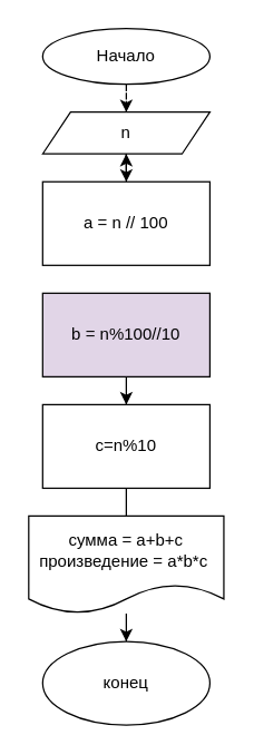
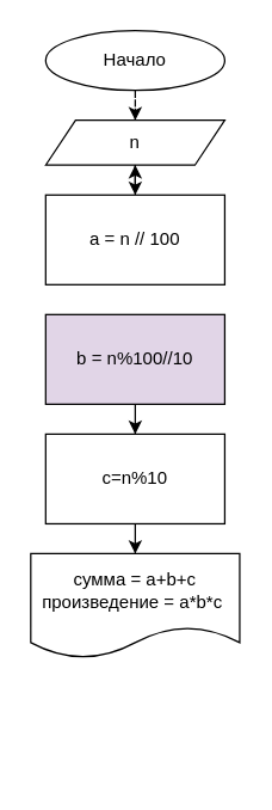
- <mxCell id="10" value="" style="edgeStyle=orthogonalEdgeStyle;rounded=0;orthogonalLoop=1;jettySize=auto;html=1;endArrow=none;" edge="1" parent="1" source="11" target="13"><mxGeometry relative="1" as="geometry" /></mxCell>
+ <mxCell id="10" value="" style="edgeStyle=orthogonalEdgeStyle;rounded=0;orthogonalLoop=1;jettySize=auto;html=1;" edge="1" parent="1" source="11" target="13"><mxGeometry relative="1" as="geometry" /></mxCell>
- <mxCell id="12" value="" style="edgeStyle=orthogonalEdgeStyle;rounded=0;orthogonalLoop=1;jettySize=auto;html=1;" edge="1" parent="1" source="13" target="14"><mxGeometry relative="1" as="geometry" /></mxCell>
- <mxCell id="14" value="конец" style="ellipse;whiteSpace=wrap;html=1;rounded=0;" vertex="1" parent="1"><mxGeometry x="30" y="460" width="120" height="60" as="geometry" /></mxCell>
